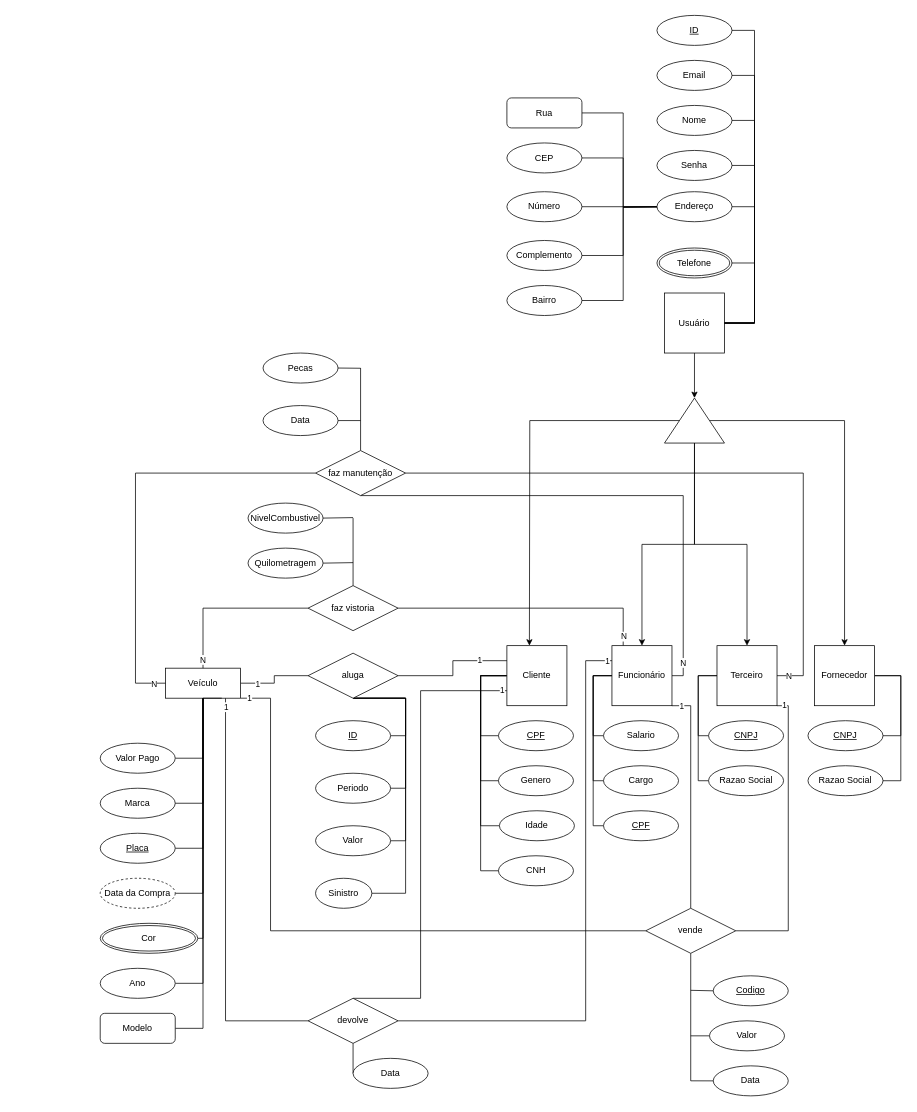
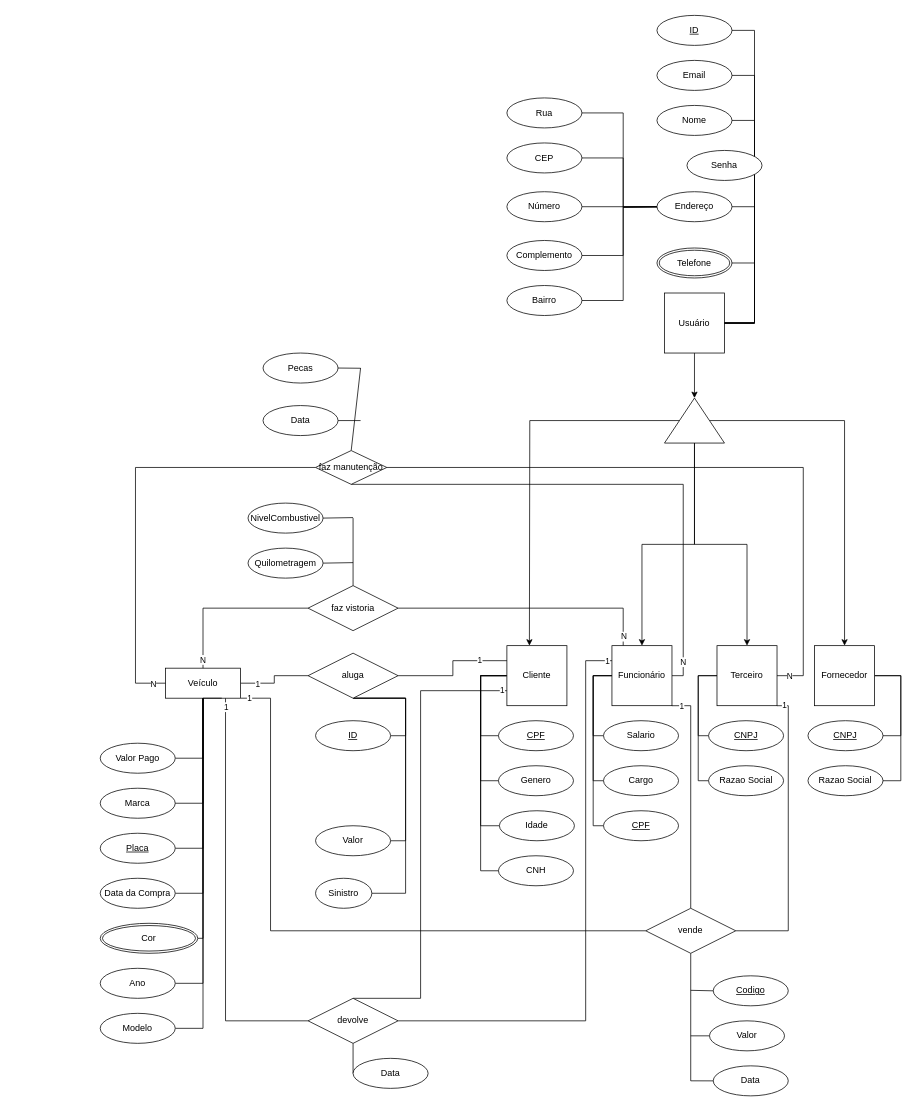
- <mxCell id="49" value="Rua" style="whiteSpace=wrap;html=1;align=center;rounded=1;" parent="1" vertex="1"><mxGeometry x="675" y="130" width="100" height="40" as="geometry" /></mxCell>
+ <mxCell id="49" value="Rua" style="ellipse;whiteSpace=wrap;html=1;align=center;" parent="1" vertex="1"><mxGeometry x="675" y="130" width="100" height="40" as="geometry" /></mxCell>
- <mxCell id="55" value="Senha" style="ellipse;whiteSpace=wrap;html=1;align=center;" parent="1" vertex="1"><mxGeometry x="875" y="200" width="100" height="40" as="geometry" /></mxCell>
+ <mxCell id="55" value="Senha" style="ellipse;whiteSpace=wrap;html=1;align=center;" parent="1" vertex="1"><mxGeometry x="915" y="200" width="100" height="40" as="geometry" /></mxCell>
- <mxCell id="103" value="faz manutenção" style="shape=rhombus;perimeter=rhombusPerimeter;whiteSpace=wrap;html=1;align=center;" parent="1" vertex="1"><mxGeometry x="420" y="600" width="120" height="60" as="geometry" /></mxCell>
+ <mxCell id="103" value="faz manutenção" style="shape=rhombus;perimeter=rhombusPerimeter;whiteSpace=wrap;html=1;align=center;" parent="1" vertex="1"><mxGeometry x="420" y="600" width="95" height="45" as="geometry" /></mxCell>
- <mxCell id="106" value="Periodo" style="ellipse;whiteSpace=wrap;html=1;align=center;" parent="1" vertex="1"><mxGeometry x="420" y="1030" width="100" height="40" as="geometry" /></mxCell>
- <mxCell id="92" style="edgeStyle=elbowEdgeStyle;rounded=0;html=1;entryX=1;entryY=0.5;entryDx=0;entryDy=0;endArrow=none;endFill=0;exitX=0.5;exitY=1;exitDx=0;exitDy=0;" parent="1" source="95" target="106" edge="1"><mxGeometry relative="1" as="geometry"><Array as="points"><mxPoint x="540" y="990" /></Array></mxGeometry></mxCell>
- <mxCell id="86" value="Data da Compra" style="ellipse;whiteSpace=wrap;html=1;align=center;dashed=1;" parent="1" vertex="1"><mxGeometry x="133" y="1170" width="100" height="40" as="geometry" /></mxCell>
+ <mxCell id="86" value="Data da Compra" style="ellipse;whiteSpace=wrap;html=1;align=center;" parent="1" vertex="1"><mxGeometry x="133" y="1170" width="100" height="40" as="geometry" /></mxCell>
- <mxCell id="78" value="Modelo" style="whiteSpace=wrap;html=1;align=center;rounded=1;" parent="1" vertex="1"><mxGeometry x="133" y="1350" width="100" height="40" as="geometry" /></mxCell>
+ <mxCell id="78" value="Modelo" style="ellipse;whiteSpace=wrap;html=1;align=center;" parent="1" vertex="1"><mxGeometry x="133" y="1350" width="100" height="40" as="geometry" /></mxCell>
